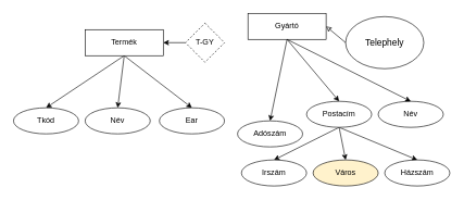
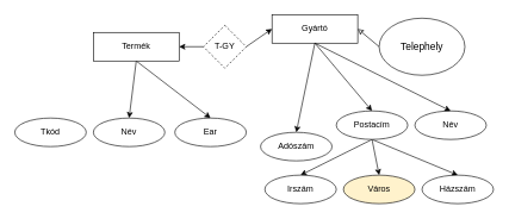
+ <mxCell id="8" value="" style="endArrow=classic;html=1;rounded=0;entryX=0;entryY=0.5;entryDx=0;entryDy=0;exitX=1;exitY=0.5;exitDx=0;exitDy=0;" parent="1" source="6" target="7" edge="1"><mxGeometry width="50" height="50" relative="1" as="geometry"><mxPoint x="330" y="35" as="sourcePoint" /><mxPoint x="370" y="35" as="targetPoint" /></mxGeometry></mxCell>
- <mxCell id="2" style="rounded=0;orthogonalLoop=1;jettySize=auto;html=1;exitX=0.5;exitY=1;exitDx=0;exitDy=0;entryX=0.5;entryY=0;entryDx=0;entryDy=0;" edge="1" parent="1" source="5" target="10"><mxGeometry relative="1" as="geometry" /></mxCell>
